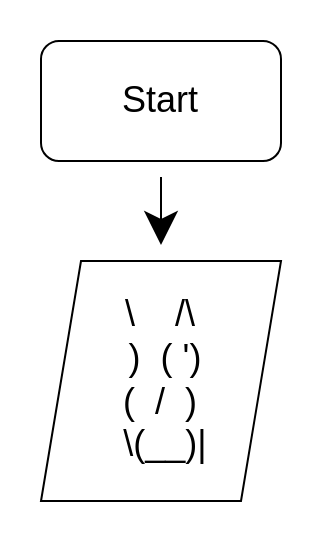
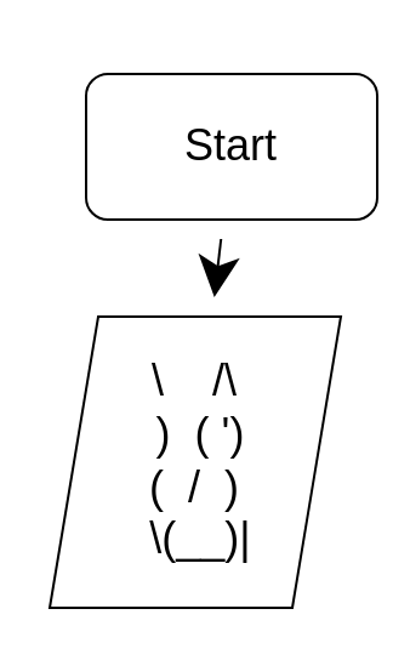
- <mxCell id="2" value="&lt;font style=&quot;font-size: 18px&quot;&gt;Start&lt;/font&gt;" style="rounded=1;whiteSpace=wrap;html=1;hachureGap=4;pointerEvents=0;" vertex="1" parent="1"><mxGeometry x="20" y="20" width="120" height="60" as="geometry" /></mxCell>
+ <mxCell id="2" value="&lt;font style=&quot;font-size: 18px&quot;&gt;Start&lt;/font&gt;" style="rounded=1;whiteSpace=wrap;html=1;hachureGap=4;pointerEvents=0;" vertex="1" parent="1"><mxGeometry x="35" y="30" width="120" height="60" as="geometry" /></mxCell>
